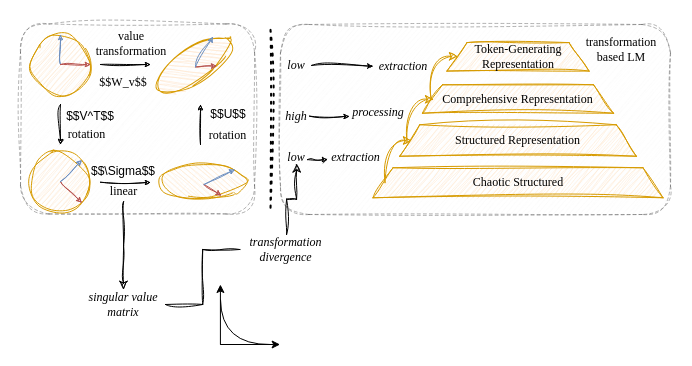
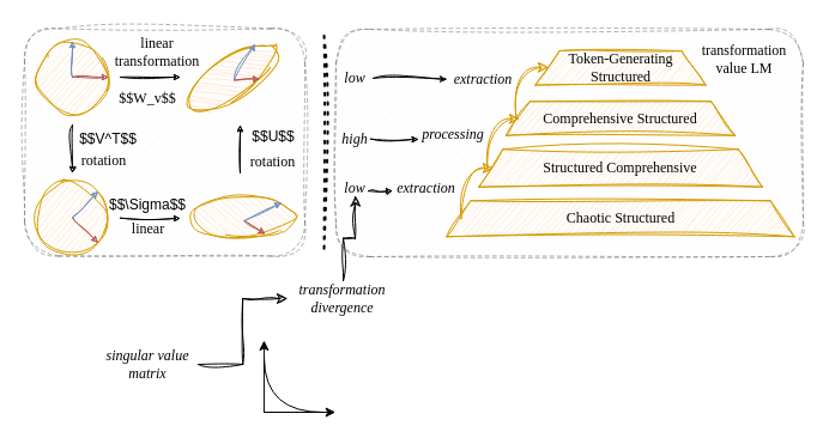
- <mxCell id="28" value="value transformation" style="text;html=1;align=center;verticalAlign=middle;whiteSpace=wrap;rounded=0;fontFamily=Comic Sans MS;" vertex="1" parent="1"><mxGeometry x="86.09" y="28.36" width="89.91" height="30" as="geometry" /></mxCell>
+ <mxCell id="28" value="linear transformation" style="text;html=1;align=center;verticalAlign=middle;whiteSpace=wrap;rounded=0;fontFamily=Comic Sans MS;" vertex="1" parent="1"><mxGeometry x="86.09" y="28.36" width="89.91" height="30" as="geometry" /></mxCell>
- <mxCell id="53" value="transformation based LM" style="text;html=1;align=center;verticalAlign=middle;whiteSpace=wrap;rounded=0;fontFamily=Comic Sans MS;" vertex="1" parent="1"><mxGeometry x="575.51" y="34" width="90" height="30" as="geometry" /></mxCell>
+ <mxCell id="53" value="transformation value LM" style="text;html=1;align=center;verticalAlign=middle;whiteSpace=wrap;rounded=0;fontFamily=Comic Sans MS;" vertex="1" parent="1"><mxGeometry x="575.51" y="34" width="90" height="30" as="geometry" /></mxCell>
- <mxCell id="36" value="&lt;span style=&quot;font-family: &amp;quot;Comic Sans MS&amp;quot;;&quot;&gt;Token-Generating Representation&lt;/span&gt;" style="shape=trapezoid;perimeter=trapezoidPerimeter;whiteSpace=wrap;html=1;fixedSize=1;fillColor=#ffe6cc;strokeColor=#d79b00;sketch=1;curveFitting=1;jiggle=2;" vertex="1" parent="1"><mxGeometry x="446.5" y="42.11" width="142.04" height="28.45" as="geometry" /></mxCell>
+ <mxCell id="36" value="&lt;span style=&quot;font-family: &amp;quot;Comic Sans MS&amp;quot;;&quot;&gt;Token-Generating Structured&lt;/span&gt;" style="shape=trapezoid;perimeter=trapezoidPerimeter;whiteSpace=wrap;html=1;fixedSize=1;fillColor=#ffe6cc;strokeColor=#d79b00;sketch=1;curveFitting=1;jiggle=2;" vertex="1" parent="1"><mxGeometry x="446.5" y="42.11" width="142.04" height="28.45" as="geometry" /></mxCell>
- <mxCell id="35" value="&lt;span style=&quot;font-family: &amp;quot;Comic Sans MS&amp;quot;;&quot;&gt;Comprehensive Representation&lt;/span&gt;" style="shape=trapezoid;perimeter=trapezoidPerimeter;whiteSpace=wrap;html=1;fixedSize=1;fillColor=#ffe6cc;strokeColor=#d79b00;sketch=1;curveFitting=1;jiggle=2;" vertex="1" parent="1"><mxGeometry x="421.97" y="84.28" width="191.1" height="28.45" as="geometry" /></mxCell>
+ <mxCell id="35" value="&lt;span style=&quot;font-family: &amp;quot;Comic Sans MS&amp;quot;;&quot;&gt;Comprehensive Structured&lt;/span&gt;" style="shape=trapezoid;perimeter=trapezoidPerimeter;whiteSpace=wrap;html=1;fixedSize=1;fillColor=#ffe6cc;strokeColor=#d79b00;sketch=1;curveFitting=1;jiggle=2;" vertex="1" parent="1"><mxGeometry x="421.97" y="84.28" width="191.1" height="28.45" as="geometry" /></mxCell>
- <mxCell id="34" value="&lt;span style=&quot;font-family: &amp;quot;Comic Sans MS&amp;quot;;&quot;&gt;Structured Representation&lt;/span&gt;" style="shape=trapezoid;perimeter=trapezoidPerimeter;whiteSpace=wrap;html=1;fixedSize=1;fillColor=#ffe6cc;strokeColor=#d79b00;sketch=1;curveFitting=1;jiggle=2;" vertex="1" parent="1"><mxGeometry x="399.23" y="124.28" width="236.57" height="31.45" as="geometry" /></mxCell>
+ <mxCell id="34" value="&lt;span style=&quot;font-family: &amp;quot;Comic Sans MS&amp;quot;;&quot;&gt;Structured Comprehensive&lt;/span&gt;" style="shape=trapezoid;perimeter=trapezoidPerimeter;whiteSpace=wrap;html=1;fixedSize=1;fillColor=#ffe6cc;strokeColor=#d79b00;sketch=1;curveFitting=1;jiggle=2;" vertex="1" parent="1"><mxGeometry x="399.23" y="124.28" width="236.57" height="31.45" as="geometry" /></mxCell>
- <mxCell id="30" style="edgeStyle=orthogonalEdgeStyle;rounded=0;orthogonalLoop=1;jettySize=auto;html=1;entryX=0.5;entryY=0;entryDx=0;entryDy=0;sketch=1;curveFitting=1;jiggle=2;" edge="1" parent="1" source="31" target="52"><mxGeometry relative="1" as="geometry" /></mxCell>
- <mxCell id="51" style="edgeStyle=orthogonalEdgeStyle;rounded=0;orthogonalLoop=1;jettySize=auto;html=1;entryX=0;entryY=0.5;entryDx=0;entryDy=0;sketch=1;curveFitting=1;jiggle=2;endArrow=none;" edge="1" parent="1" source="52" target="43"><mxGeometry relative="1" as="geometry" /></mxCell>
+ <mxCell id="51" style="edgeStyle=orthogonalEdgeStyle;rounded=0;orthogonalLoop=1;jettySize=auto;html=1;entryX=0;entryY=0.5;entryDx=0;entryDy=0;sketch=1;curveFitting=1;jiggle=2;" edge="1" parent="1" source="52" target="43"><mxGeometry relative="1" as="geometry" /></mxCell>
